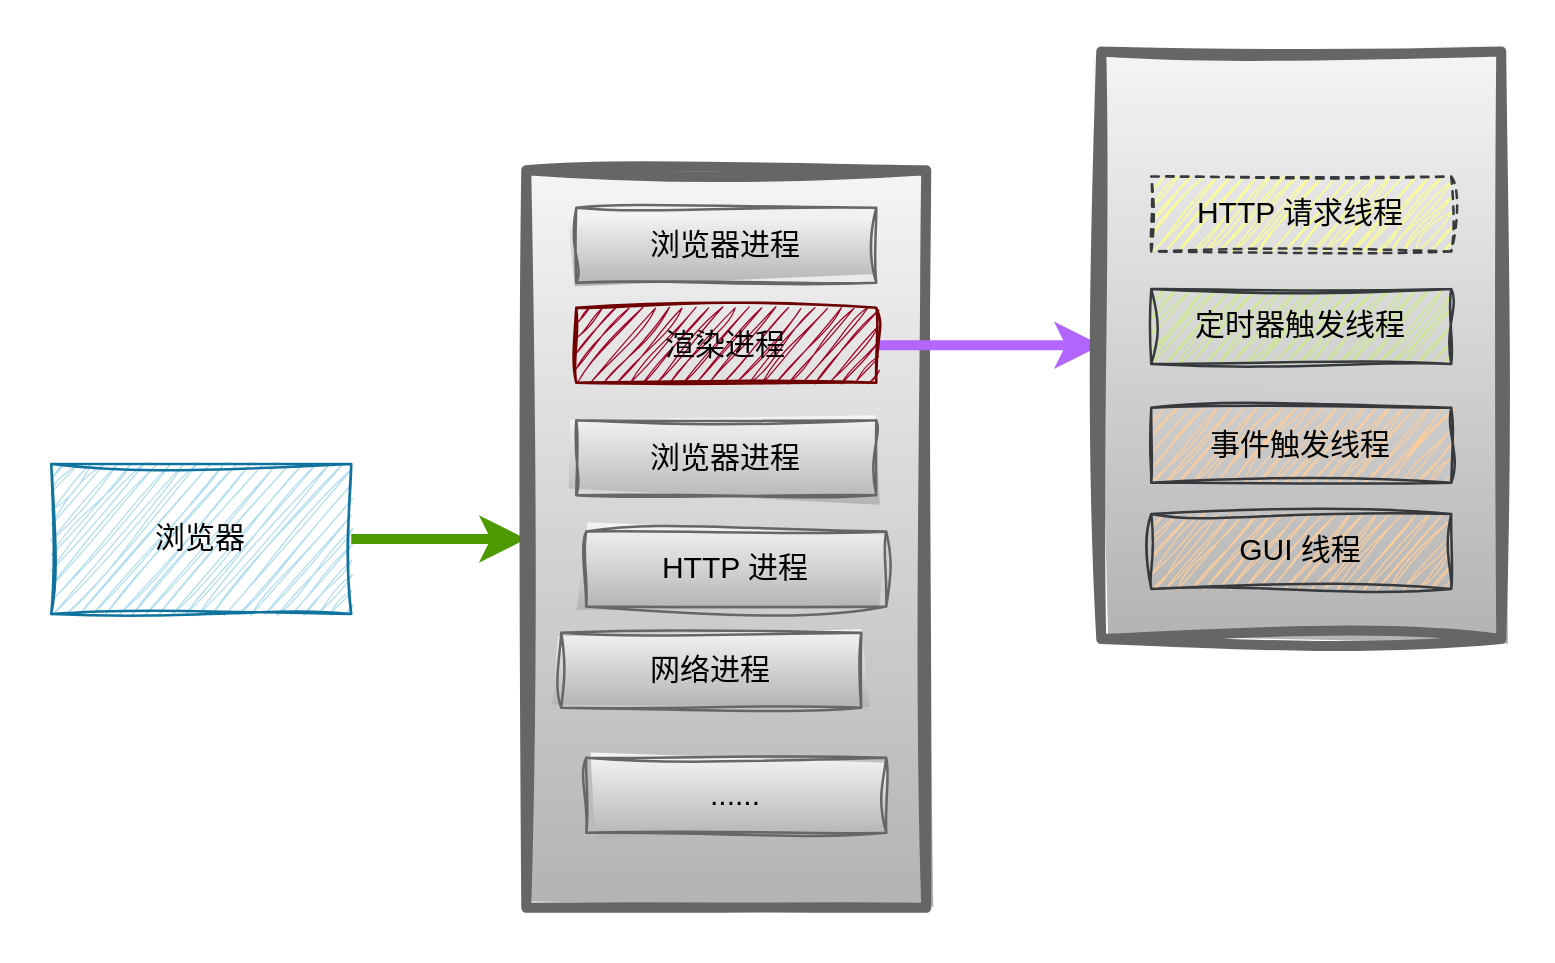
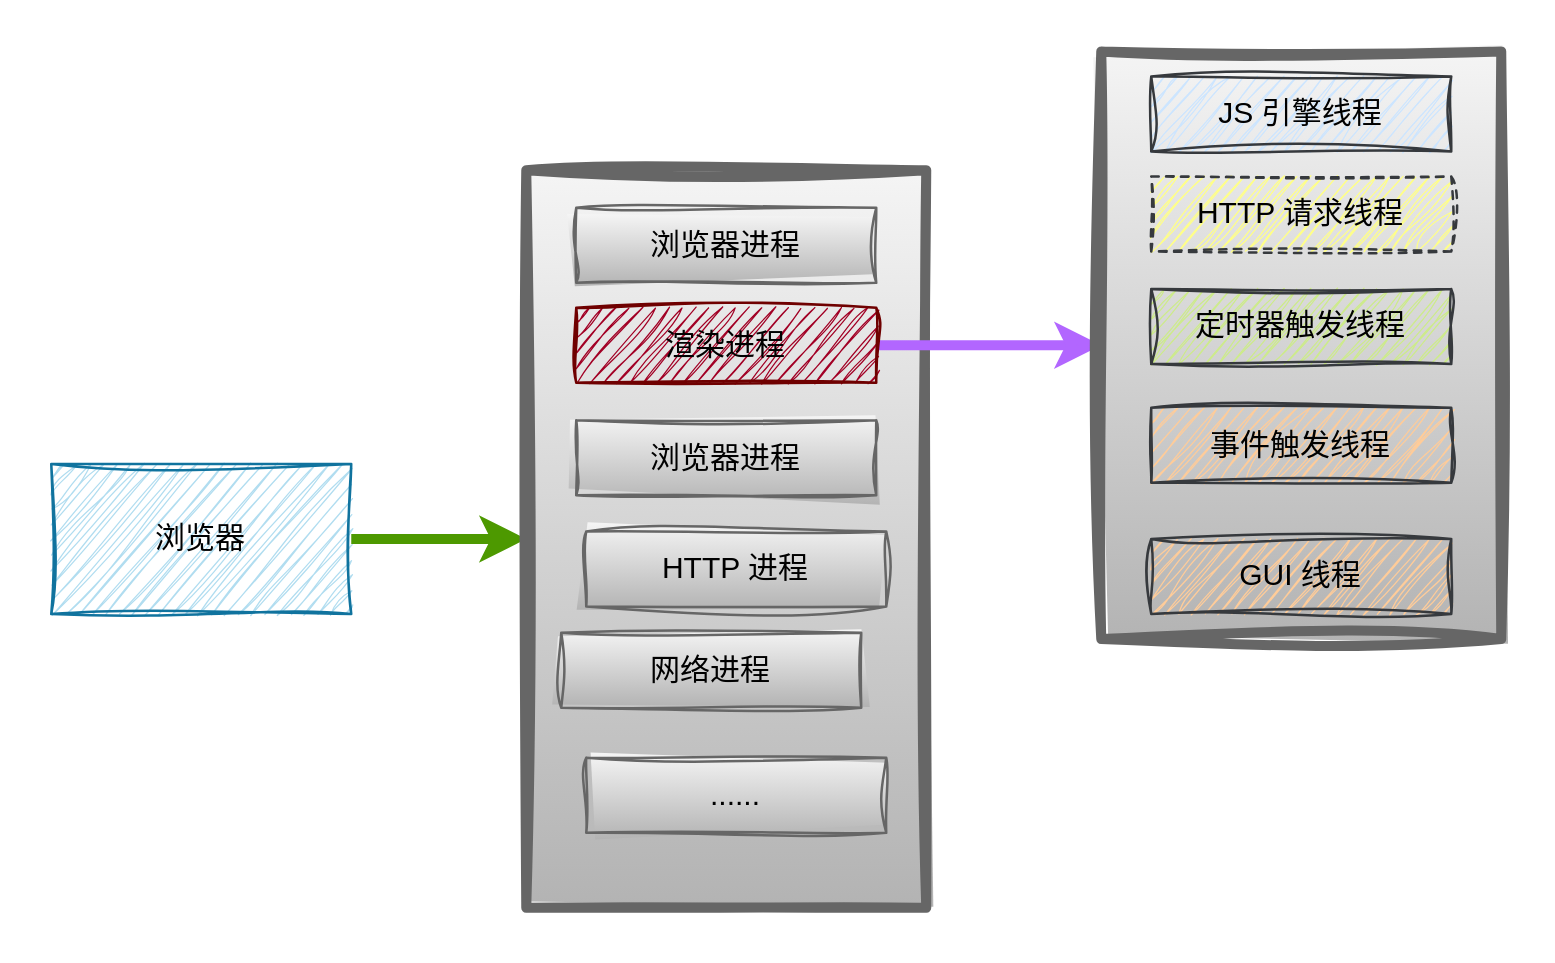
+ <mxCell id="13" value="JS 引擎线程" style="rounded=0;whiteSpace=wrap;html=1;fillColor=#cce5ff;strokeColor=#36393d;sketch=1;curveFitting=1;jiggle=2;" vertex="1" parent="1"><mxGeometry x="460" y="30" width="120" height="30" as="geometry" /></mxCell>
- <mxCell id="15" value="GUI 线程" style="rounded=0;whiteSpace=wrap;html=1;fillColor=#ffcc99;strokeColor=#36393d;sketch=1;curveFitting=1;jiggle=2;" vertex="1" parent="1"><mxGeometry x="460" y="205" width="120" height="30" as="geometry" /></mxCell>
+ <mxCell id="15" value="GUI 线程" style="rounded=0;whiteSpace=wrap;html=1;fillColor=#ffcc99;strokeColor=#36393d;sketch=1;curveFitting=1;jiggle=2;" vertex="1" parent="1"><mxGeometry x="460" y="215" width="120" height="30" as="geometry" /></mxCell>
